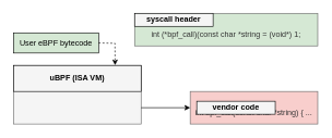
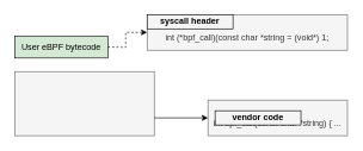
+ <mxCell id="7" value="" style="endArrow=classic;html=1;rounded=0;fontFamily=Helvetica;fontSize=5;fontColor=#000000;exitX=1;exitY=0.5;exitDx=0;exitDy=0;dashed=1;entryX=0;entryY=0.5;entryDx=0;entryDy=0;" parent="1" source="4" target="5" edge="1"><mxGeometry width="50" height="50" relative="1" as="geometry"><mxPoint x="160" y="75.5" as="sourcePoint" /><mxPoint x="292.273" y="180.5" as="targetPoint" /><Array as="points"><mxPoint x="175" y="66" /><mxPoint x="175" y="45" /></Array></mxGeometry></mxCell>
- <mxCell id="5" value="int (*bpf_call)(const char *string = (void*) 1;" style="rounded=0;whiteSpace=wrap;html=1;strokeColor=#666666;fontColor=#333333;fillColor=#d5e8d4;verticalAlign=bottom;spacingBottom=8;" parent="1" vertex="1"><mxGeometry x="205" y="20" width="280" height="50" as="geometry" /></mxCell>
+ <mxCell id="5" value="int (*bpf_call)(const char *string = (void*) 1;" style="rounded=0;whiteSpace=wrap;html=1;strokeColor=#666666;fontColor=#333333;fillColor=#F5F5F5;verticalAlign=bottom;spacingBottom=8;" parent="1" vertex="1"><mxGeometry x="205" y="20" width="280" height="50" as="geometry" /></mxCell>
- <mxCell id="11" value="" style="endArrow=classic;html=1;rounded=0;fontFamily=Helvetica;fontSize=5;fontColor=#000000;exitX=1;exitY=0.5;exitDx=0;exitDy=0;dashed=1;entryX=0.796;entryY=-0.009;entryDx=0;entryDy=0;entryPerimeter=0;" edge="1" parent="1" source="4" target="3"><mxGeometry width="50" height="50" relative="1" as="geometry"><mxPoint x="160" y="75.5" as="sourcePoint" /><mxPoint x="215" y="55" as="targetPoint" /><Array as="points"><mxPoint x="175" y="66" /></Array></mxGeometry></mxCell>
- <mxCell id="3" value="uBPF (ISA VM)" style="text;html=1;align=center;verticalAlign=middle;whiteSpace=wrap;rounded=0;strokeColor=#000000;fillColor=#F5F5F5;fontStyle=1;" parent="1" vertex="1"><mxGeometry x="20" y="100" width="195" height="40" as="geometry" /></mxCell>
- <mxCell id="9" value="int bpf_call(const char *string) { ..." style="rounded=0;whiteSpace=wrap;html=1;strokeColor=#666666;fontColor=#333333;fillColor=#f8cecc;verticalAlign=bottom;spacingTop=0;spacingBottom=8;" parent="1" vertex="1"><mxGeometry x="290" y="140" width="195" height="50" as="geometry" /></mxCell>
+ <mxCell id="9" value="int bpf_call(const char *string) { ..." style="rounded=0;whiteSpace=wrap;html=1;strokeColor=#666666;fontColor=#333333;fillColor=#F5F5F5;verticalAlign=bottom;spacingTop=0;spacingBottom=8;" parent="1" vertex="1"><mxGeometry x="290" y="140" width="195" height="50" as="geometry" /></mxCell>
